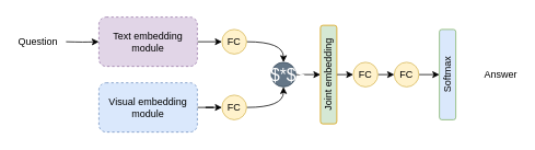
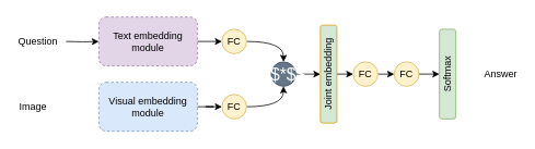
- <mxCell id="9" value="Softmax" style="whiteSpace=wrap;html=1;direction=south;rotation=-90;fillColor=#dae8fc;strokeColor=#82b366;rounded=1;" parent="1" vertex="1"><mxGeometry x="490" y="80" width="110" height="20" as="geometry" /></mxCell>
+ <mxCell id="9" value="Softmax" style="whiteSpace=wrap;html=1;direction=south;rotation=-90;fillColor=#d5e8d4;strokeColor=#82b366;rounded=1;" parent="1" vertex="1"><mxGeometry x="490" y="80" width="110" height="20" as="geometry" /></mxCell>
+ <mxCell id="6" value="Image" style="text;html=1;strokeColor=none;fillColor=none;align=center;verticalAlign=middle;whiteSpace=wrap;rounded=1;" parent="1" vertex="1"><mxGeometry y="120" width="40" height="20" as="geometry" x="20" /></mxCell>
